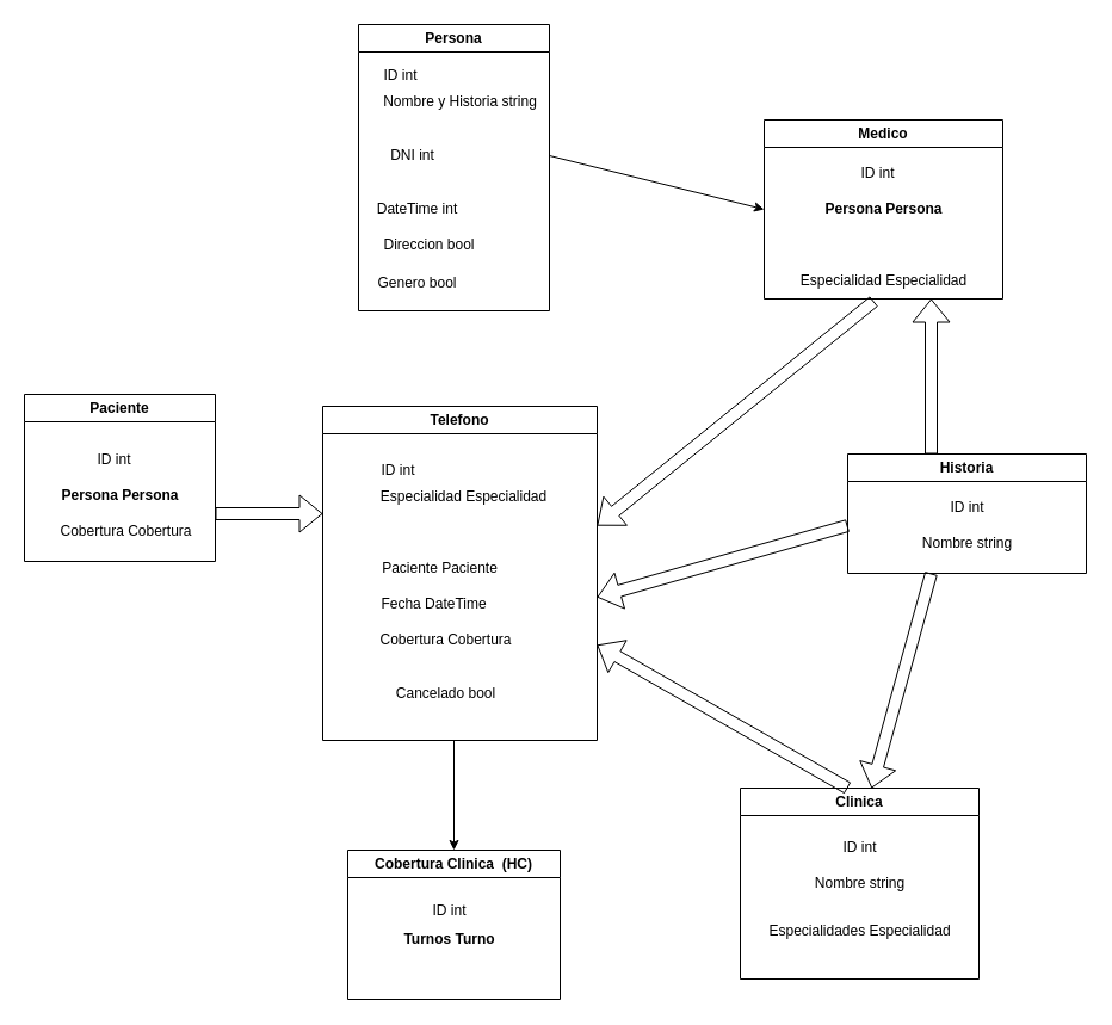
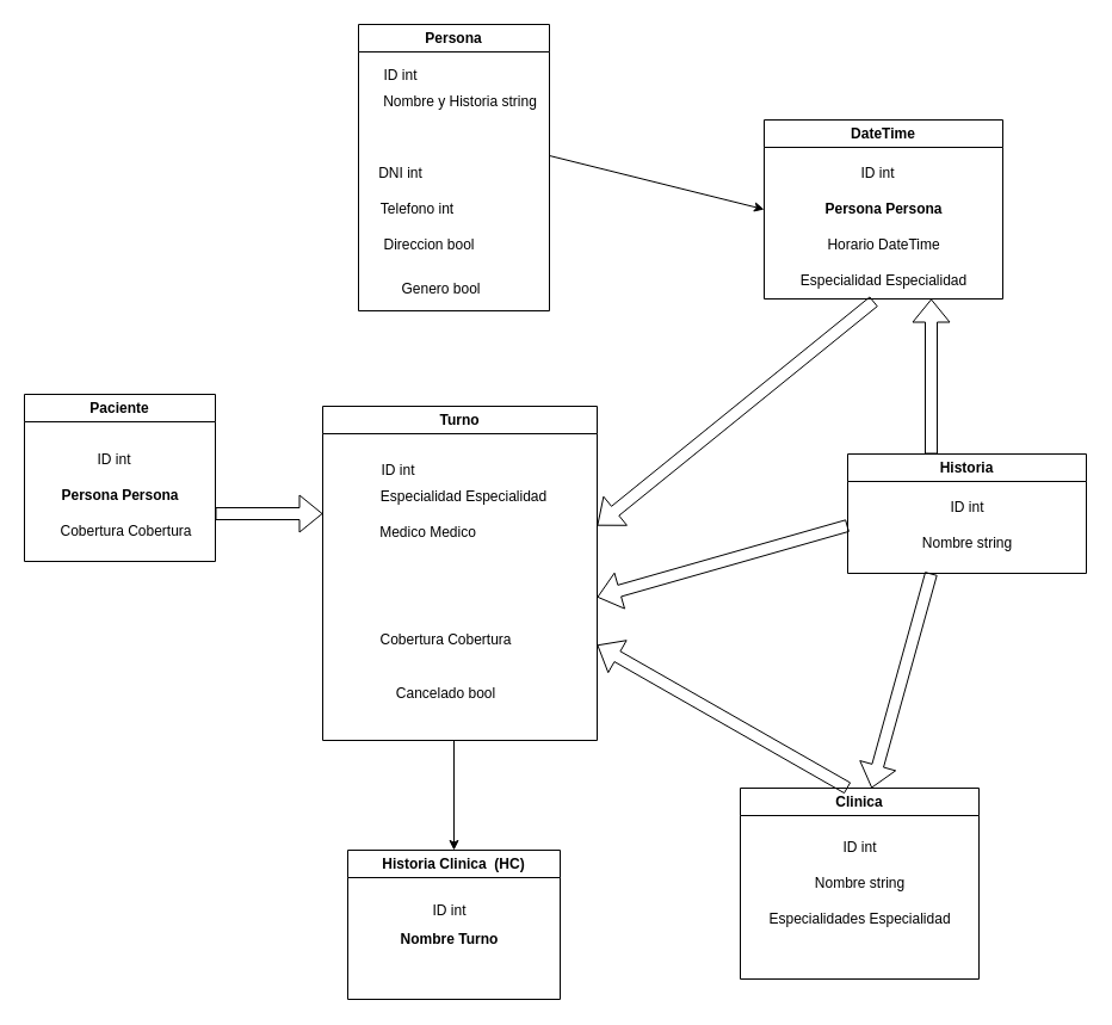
- <mxCell id="31" value="Medico" style="swimlane;whiteSpace=wrap;html=1;" parent="1" vertex="1"><mxGeometry x="640" y="100" width="200" height="150" as="geometry" /></mxCell>
+ <mxCell id="31" value="DateTime" style="swimlane;whiteSpace=wrap;html=1;" parent="1" vertex="1"><mxGeometry x="640" y="100" width="200" height="150" as="geometry" /></mxCell>
- <mxCell id="13" value="DNI int" style="text;html=1;align=center;verticalAlign=middle;resizable=0;points=[];autosize=1;strokeColor=none;fillColor=none;" parent="10" vertex="1"><mxGeometry x="15" y="95" width="60" height="30" as="geometry" /></mxCell>
+ <mxCell id="13" value="DNI int" style="text;html=1;align=center;verticalAlign=middle;resizable=0;points=[];autosize=1;strokeColor=none;fillColor=none;" parent="10" vertex="1"><mxGeometry x="5" y="110" width="60" height="30" as="geometry" /></mxCell>
- <mxCell id="14" value="DateTime int" style="text;html=1;align=center;verticalAlign=middle;resizable=0;points=[];autosize=1;strokeColor=none;fillColor=none;" parent="10" vertex="1"><mxGeometry x="9" y="140" width="80" height="30" as="geometry" /></mxCell>
+ <mxCell id="14" value="Telefono int" style="text;html=1;align=center;verticalAlign=middle;resizable=0;points=[];autosize=1;strokeColor=none;fillColor=none;" parent="10" vertex="1"><mxGeometry x="9" y="140" width="80" height="30" as="geometry" /></mxCell>
+ <mxCell id="34" value="Horario DateTime" style="text;html=1;align=center;verticalAlign=middle;resizable=0;points=[];autosize=1;strokeColor=none;fillColor=none;" parent="31" vertex="1"><mxGeometry x="40" y="90" width="120" height="30" as="geometry" /></mxCell>
- <mxCell id="16" value="Genero bool" style="text;html=1;align=center;verticalAlign=middle;resizable=0;points=[];autosize=1;strokeColor=none;fillColor=none;" parent="10" vertex="1"><mxGeometry x="4" y="202" width="90" height="30" as="geometry" /></mxCell>
+ <mxCell id="16" value="Genero bool" style="text;html=1;align=center;verticalAlign=middle;resizable=0;points=[];autosize=1;strokeColor=none;fillColor=none;" parent="10" vertex="1"><mxGeometry x="24" y="207" width="90" height="30" as="geometry" /></mxCell>
- <mxCell id="2" value="Telefono" style="swimlane;whiteSpace=wrap;html=1;" parent="1" vertex="1"><mxGeometry x="270" y="340" width="230" height="280" as="geometry" /></mxCell>
+ <mxCell id="2" value="Turno" style="swimlane;whiteSpace=wrap;html=1;" parent="1" vertex="1"><mxGeometry x="270" y="340" width="230" height="280" as="geometry" /></mxCell>
+ <mxCell id="5" value="Medico Medico" style="text;html=1;align=center;verticalAlign=middle;resizable=0;points=[];autosize=1;strokeColor=none;fillColor=none;" parent="2" vertex="1"><mxGeometry x="37.5" y="91" width="100" height="30" as="geometry" /></mxCell>
- <mxCell id="3" value="Paciente Paciente" style="text;html=1;align=center;verticalAlign=middle;resizable=0;points=[];autosize=1;strokeColor=none;fillColor=none;" parent="2" vertex="1"><mxGeometry x="37.5" y="121" width="120" height="30" as="geometry" /></mxCell>
- <mxCell id="6" value="Fecha DateTime" style="text;html=1;align=center;verticalAlign=middle;resizable=0;points=[];autosize=1;strokeColor=none;fillColor=none;" parent="2" vertex="1"><mxGeometry x="37.5" y="151" width="110" height="30" as="geometry" /></mxCell>
- <mxCell id="21" value="Cobertura Clinica&amp;nbsp; (HC)" style="swimlane;whiteSpace=wrap;html=1;" parent="1" vertex="1"><mxGeometry x="291" y="712" width="178" height="125" as="geometry" /></mxCell>
+ <mxCell id="21" value="Historia Clinica&amp;nbsp; (HC)" style="swimlane;whiteSpace=wrap;html=1;" parent="1" vertex="1"><mxGeometry x="291" y="712" width="178" height="125" as="geometry" /></mxCell>
- <mxCell id="27" value="Especialidades Especialidad" style="text;html=1;align=center;verticalAlign=middle;resizable=0;points=[];autosize=1;strokeColor=none;fillColor=none;" parent="24" vertex="1"><mxGeometry x="10" y="105" width="180" height="30" as="geometry" /></mxCell>
+ <mxCell id="27" value="Especialidades Especialidad" style="text;html=1;align=center;verticalAlign=middle;resizable=0;points=[];autosize=1;strokeColor=none;fillColor=none;" parent="24" vertex="1"><mxGeometry x="10" y="95" width="180" height="30" as="geometry" /></mxCell>
- <mxCell id="23" value="Turnos Turno" style="text;html=1;align=center;verticalAlign=middle;resizable=0;points=[];autosize=1;strokeColor=none;fillColor=none;fontStyle=1" parent="21" vertex="1"><mxGeometry x="35" y="60" width="100" height="30" as="geometry" /></mxCell>
+ <mxCell id="23" value="Nombre Turno" style="text;html=1;align=center;verticalAlign=middle;resizable=0;points=[];autosize=1;strokeColor=none;fillColor=none;fontStyle=1" parent="21" vertex="1"><mxGeometry x="35" y="60" width="100" height="30" as="geometry" /></mxCell>
